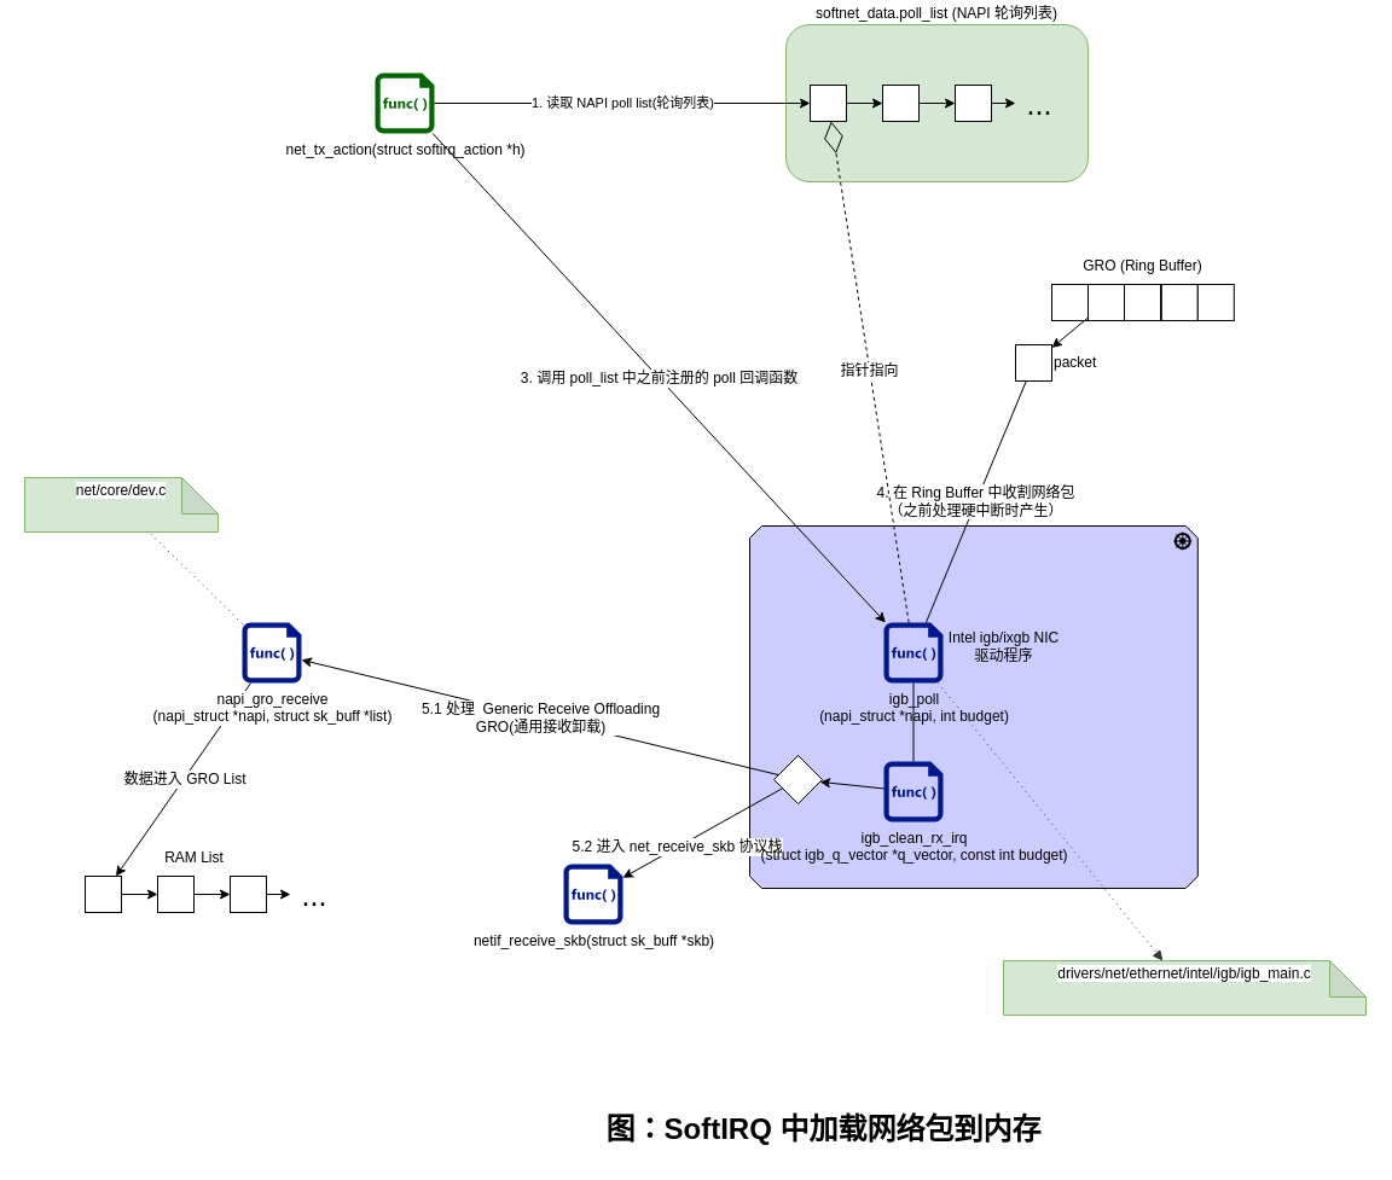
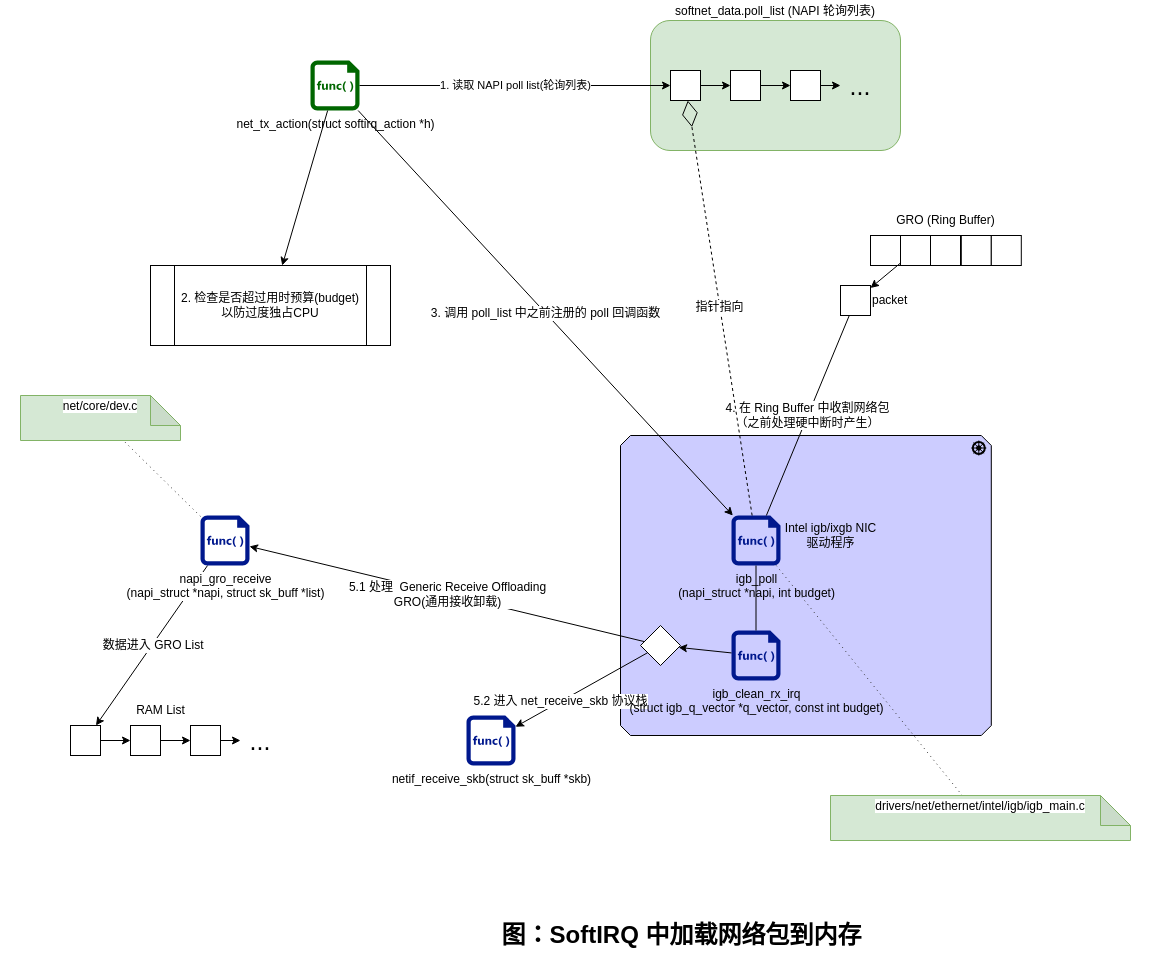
+ <mxCell id="13" value="" style="endArrow=classic;html=1;rounded=0;fontSize=12;" edge="1" parent="1" source="2" target="12"><mxGeometry width="50" height="50" relative="1" as="geometry"><mxPoint x="450" y="185" as="sourcePoint" /><mxPoint x="500" y="135" as="targetPoint" /></mxGeometry></mxCell>
+ <mxCell id="12" value="2. 检查是否超过用时预算(budget)&lt;br&gt;以防过度独占CPU" style="shape=process;whiteSpace=wrap;html=1;backgroundOutline=1;fontSize=12;" vertex="1" parent="1"><mxGeometry x="150" y="265" width="240" height="80" as="geometry" /></mxCell>
- <mxCell id="16" value="" style="endArrow=block;dashed=1;html=1;rounded=0;fontFamily=Helvetica;fontSize=15;fontColor=#000000;dashPattern=1 4;strokeColor=#333333;" edge="1" parent="1" source="15" target="17"><mxGeometry width="50" height="50" relative="1" as="geometry"><mxPoint x="928.8" y="412.091" as="sourcePoint" /><mxPoint x="899.8" y="1388.655" as="targetPoint" /></mxGeometry></mxCell>
+ <mxCell id="16" value="" style="endArrow=none;dashed=1;html=1;rounded=0;fontFamily=Helvetica;fontSize=15;fontColor=#000000;dashPattern=1 4;strokeColor=#333333;" edge="1" parent="1" source="15" target="17"><mxGeometry width="50" height="50" relative="1" as="geometry"><mxPoint x="928.8" y="412.091" as="sourcePoint" /><mxPoint x="899.8" y="1388.655" as="targetPoint" /></mxGeometry></mxCell>
